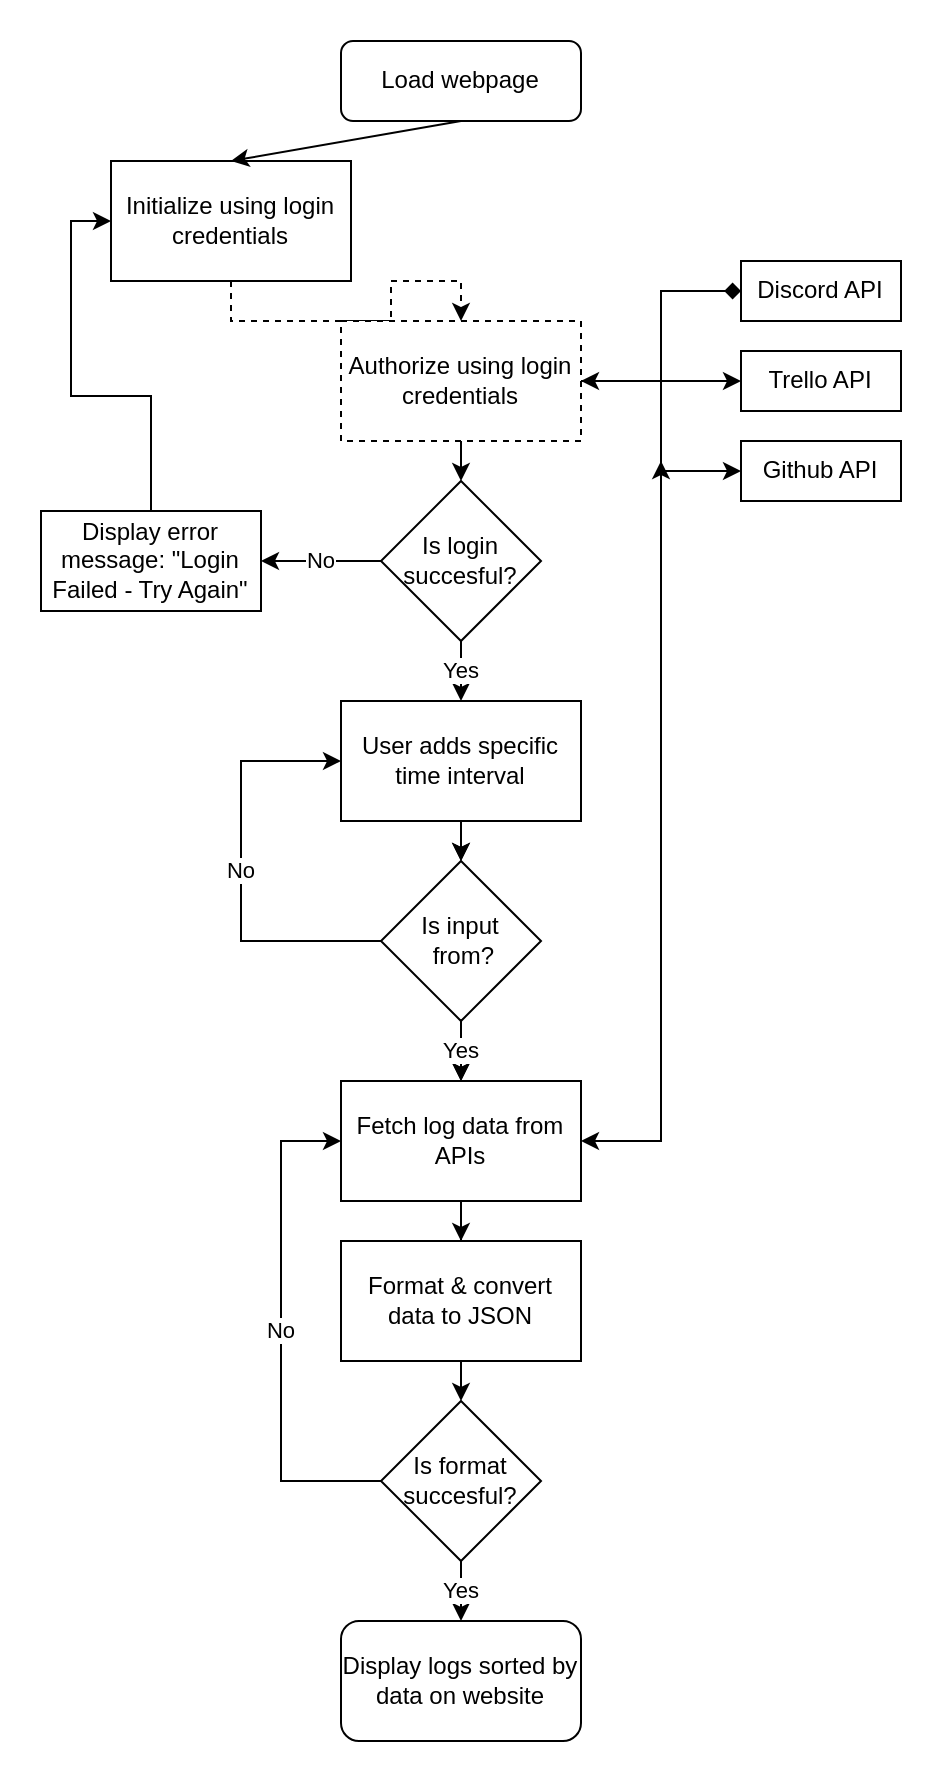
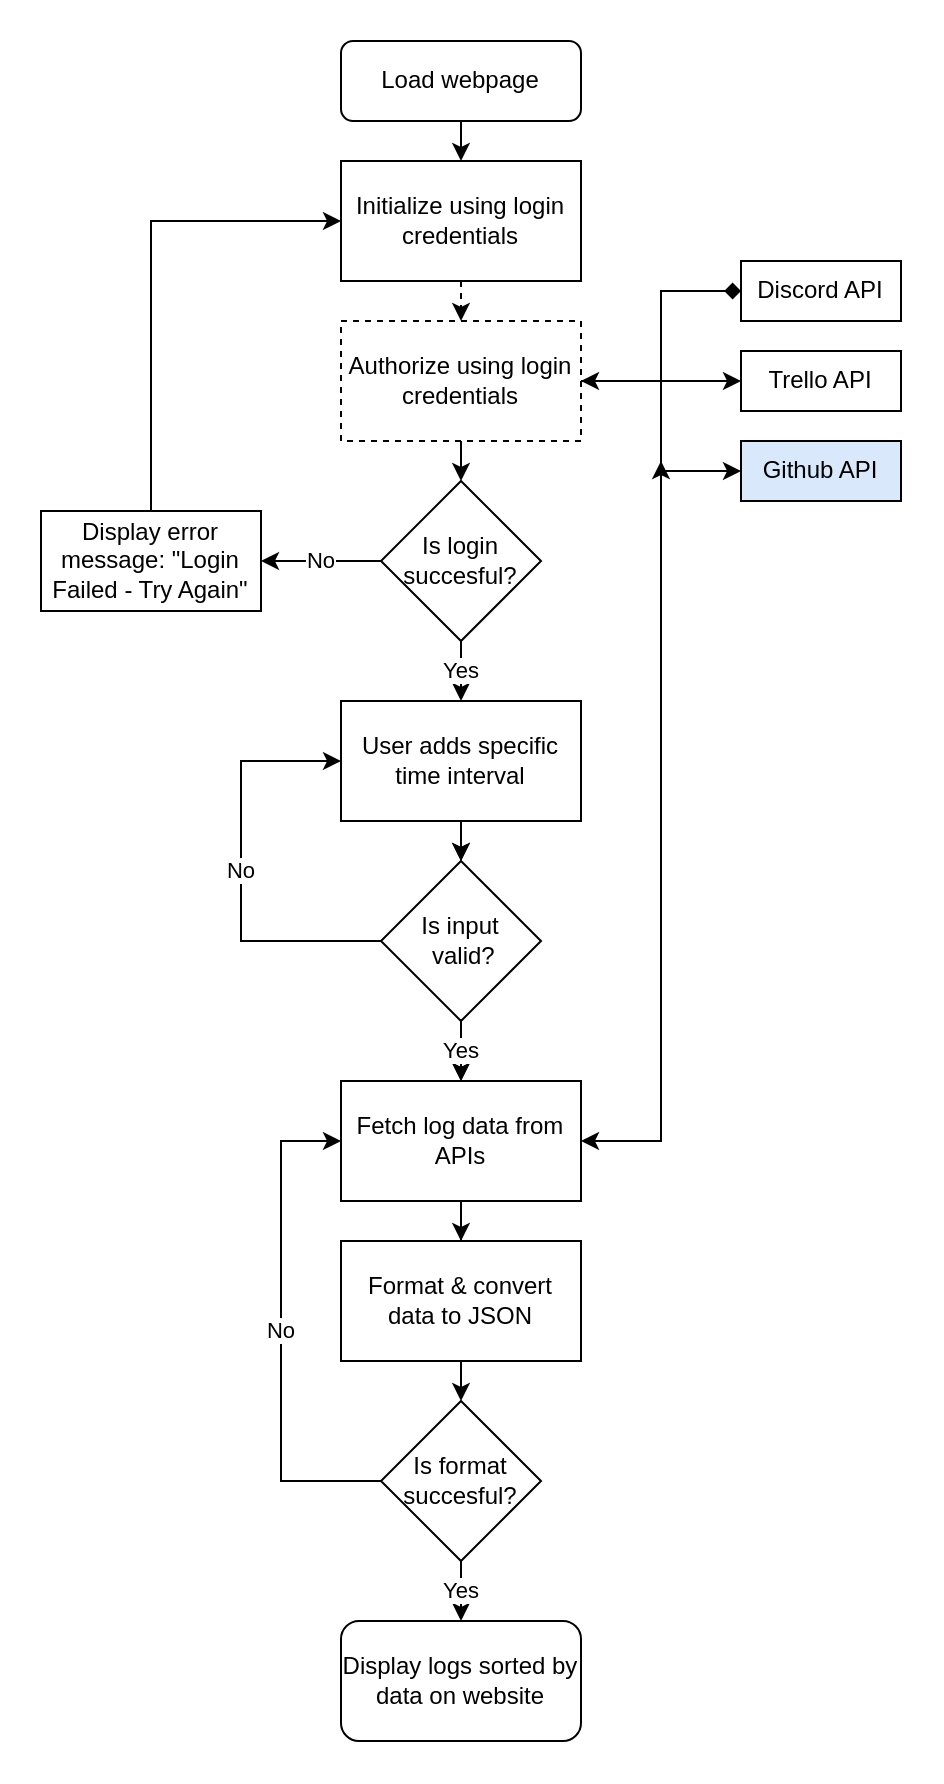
- <mxCell id="4" value="Initialize using login credentials" style="rounded=0;whiteSpace=wrap;html=1;" parent="1" vertex="1"><mxGeometry x="55" y="80" width="120" height="60" as="geometry" /></mxCell>
+ <mxCell id="4" value="Initialize using login credentials" style="rounded=0;whiteSpace=wrap;html=1;" parent="1" vertex="1"><mxGeometry x="170" y="80" width="120" height="60" as="geometry" /></mxCell>
- <mxCell id="13" value="Github API" style="rounded=0;whiteSpace=wrap;html=1;" vertex="1" parent="1"><mxGeometry x="370" y="220" width="80" height="30" as="geometry" /></mxCell>
+ <mxCell id="13" value="Github API" style="rounded=0;whiteSpace=wrap;html=1;fillColor=#dae8fc;" vertex="1" parent="1"><mxGeometry x="370" y="220" width="80" height="30" as="geometry" /></mxCell>
- <mxCell id="22" value="Is input&lt;br&gt;&amp;nbsp;from?" style="rhombus;whiteSpace=wrap;html=1;" vertex="1" parent="1"><mxGeometry x="190" y="430" width="80" height="80" as="geometry" /></mxCell>
+ <mxCell id="22" value="Is input&lt;br&gt;&amp;nbsp;valid?" style="rhombus;whiteSpace=wrap;html=1;" vertex="1" parent="1"><mxGeometry x="190" y="430" width="80" height="80" as="geometry" /></mxCell>
